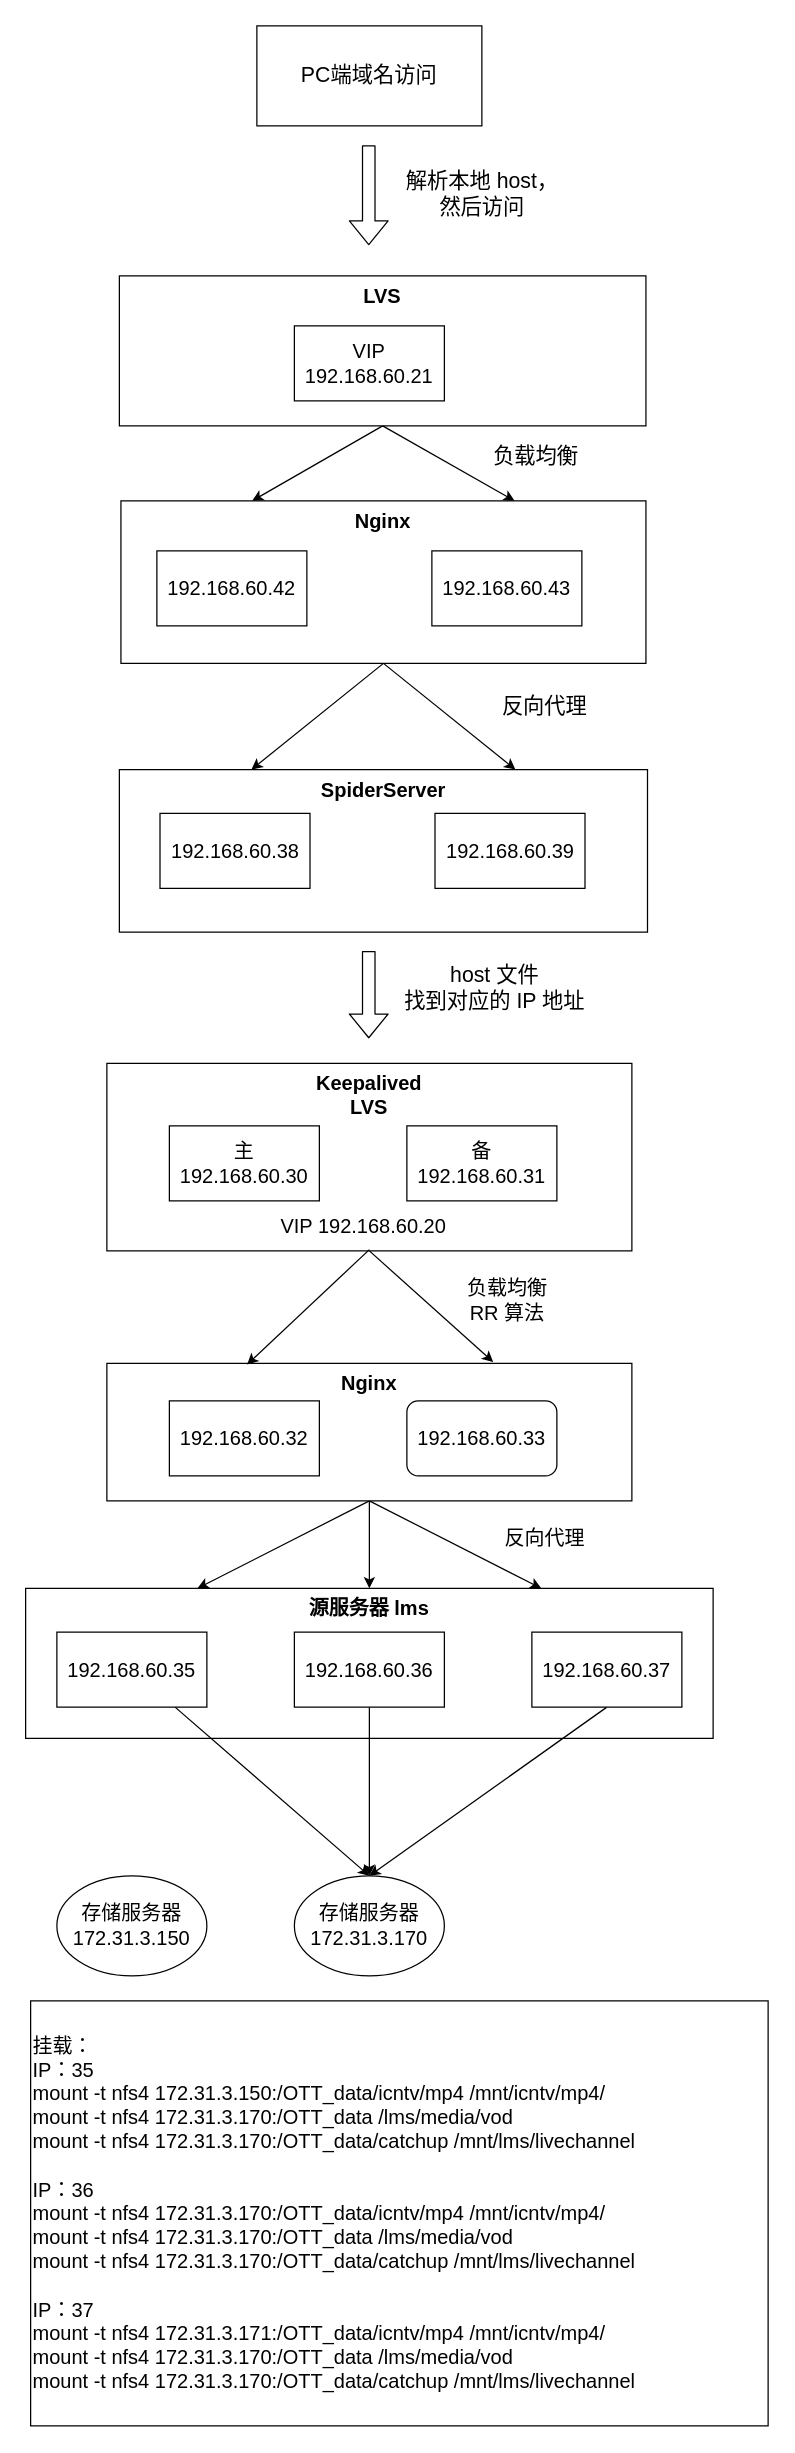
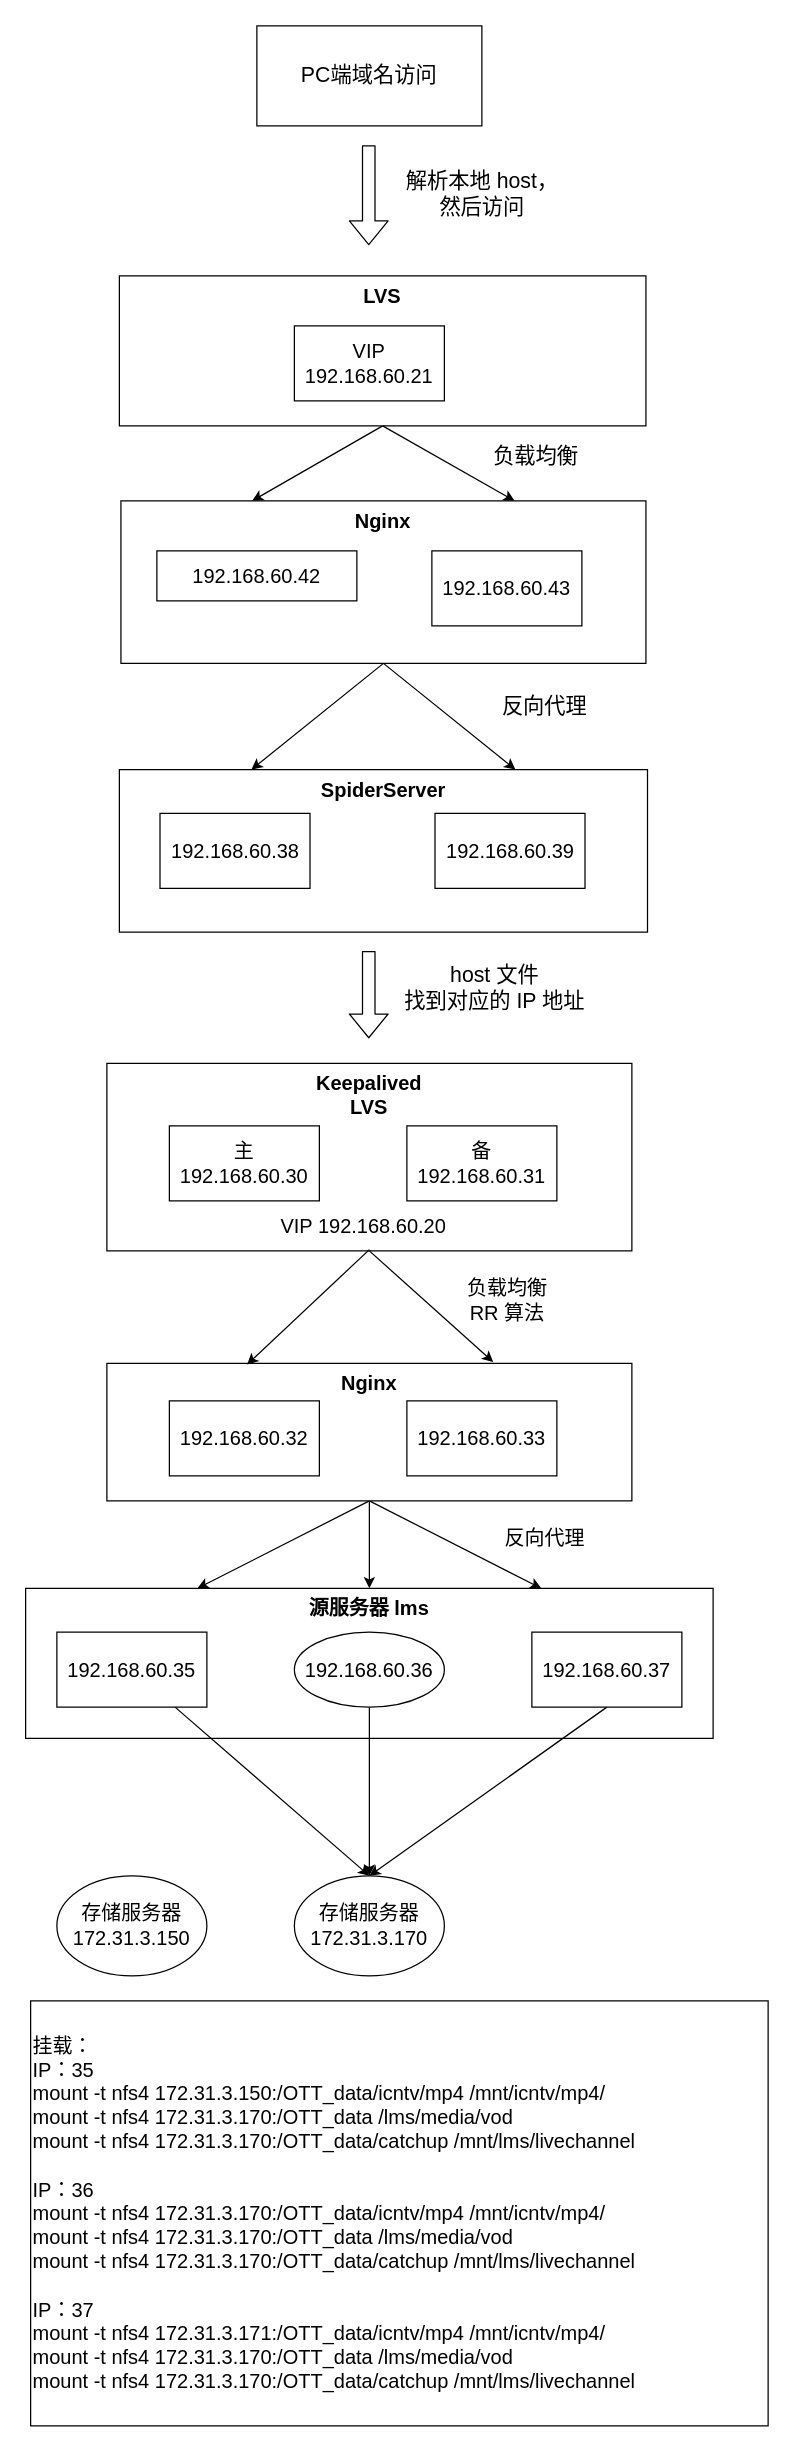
- <mxCell id="33" value="192.168.60.42" style="rounded=0;whiteSpace=wrap;html=1;fontSize=16;" vertex="1" parent="1"><mxGeometry x="125" y="440" width="120" height="60" as="geometry" /></mxCell>
+ <mxCell id="33" value="192.168.60.42" style="rounded=0;whiteSpace=wrap;html=1;fontSize=16;" vertex="1" parent="1"><mxGeometry x="125" y="440" width="160" height="40" as="geometry" /></mxCell>
- <mxCell id="14" value="192.168.60.33" style="whiteSpace=wrap;html=1;fontSize=16;rounded=1;" vertex="1" parent="1"><mxGeometry x="325" y="1120" width="120" height="60" as="geometry" /></mxCell>
+ <mxCell id="14" value="192.168.60.33" style="rounded=0;whiteSpace=wrap;html=1;fontSize=16;" vertex="1" parent="1"><mxGeometry x="325" y="1120" width="120" height="60" as="geometry" /></mxCell>
- <mxCell id="18" value="192.168.60.36" style="rounded=0;whiteSpace=wrap;html=1;fontSize=16;" vertex="1" parent="1"><mxGeometry x="235" y="1305" width="120" height="60" as="geometry" /></mxCell>
+ <mxCell id="18" value="192.168.60.36" style="ellipse;whiteSpace=wrap;html=1;fontSize=16;" vertex="1" parent="1"><mxGeometry x="235" y="1305" width="120" height="60" as="geometry" /></mxCell>
